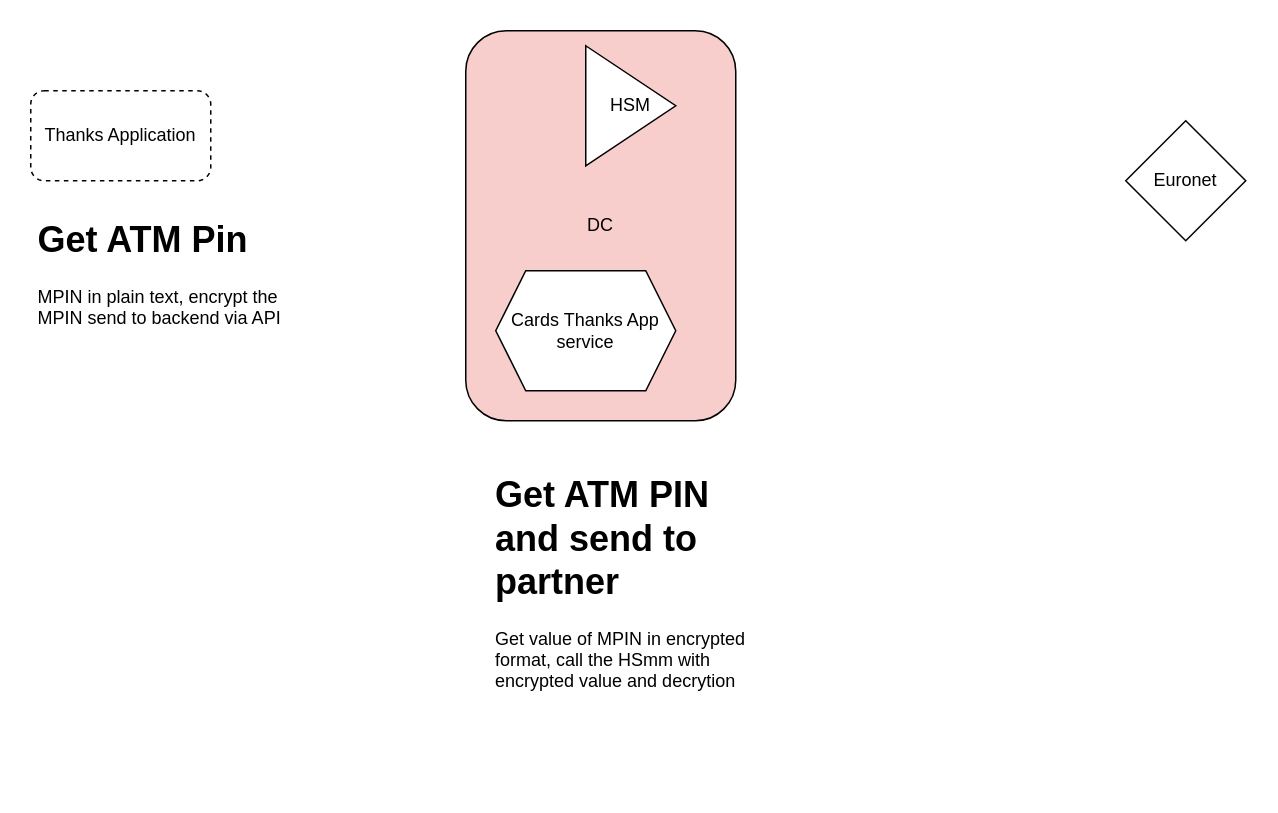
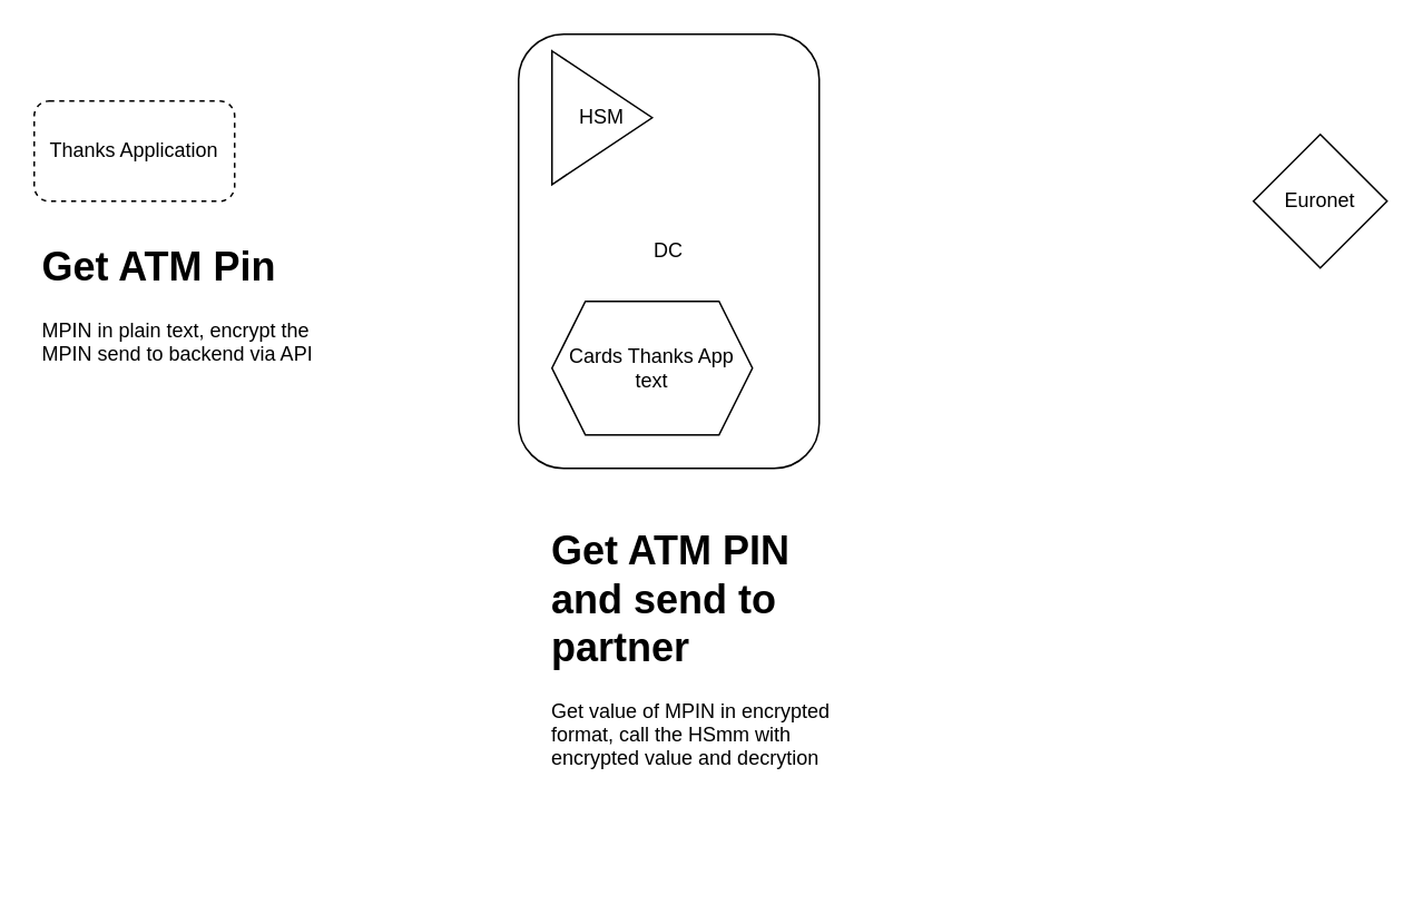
- <mxCell id="3" value="HSM" style="triangle;whiteSpace=wrap;html=1;" vertex="1" parent="1"><mxGeometry x="390" y="30" width="60" height="80" as="geometry" /></mxCell>
+ <mxCell id="3" value="HSM" style="triangle;whiteSpace=wrap;html=1;" vertex="1" parent="1"><mxGeometry x="330" y="30" width="60" height="80" as="geometry" /></mxCell>
- <mxCell id="2" value="DC" style="rounded=1;whiteSpace=wrap;html=1;fillColor=#f8cecc;" vertex="1" parent="1"><mxGeometry x="310" y="20" width="180" height="260" as="geometry" /></mxCell>
+ <mxCell id="2" value="DC" style="rounded=1;whiteSpace=wrap;html=1;" vertex="1" parent="1"><mxGeometry x="310" y="20" width="180" height="260" as="geometry" /></mxCell>
- <mxCell id="7" value="Cards Thanks App service" style="shape=hexagon;perimeter=hexagonPerimeter2;whiteSpace=wrap;html=1;fixedSize=1;" vertex="1" parent="1"><mxGeometry x="330" y="180" width="120" height="80" as="geometry" /></mxCell>
+ <mxCell id="7" value="Cards Thanks App text" style="shape=hexagon;perimeter=hexagonPerimeter2;whiteSpace=wrap;html=1;fixedSize=1;" vertex="1" parent="1"><mxGeometry x="330" y="180" width="120" height="80" as="geometry" /></mxCell>
